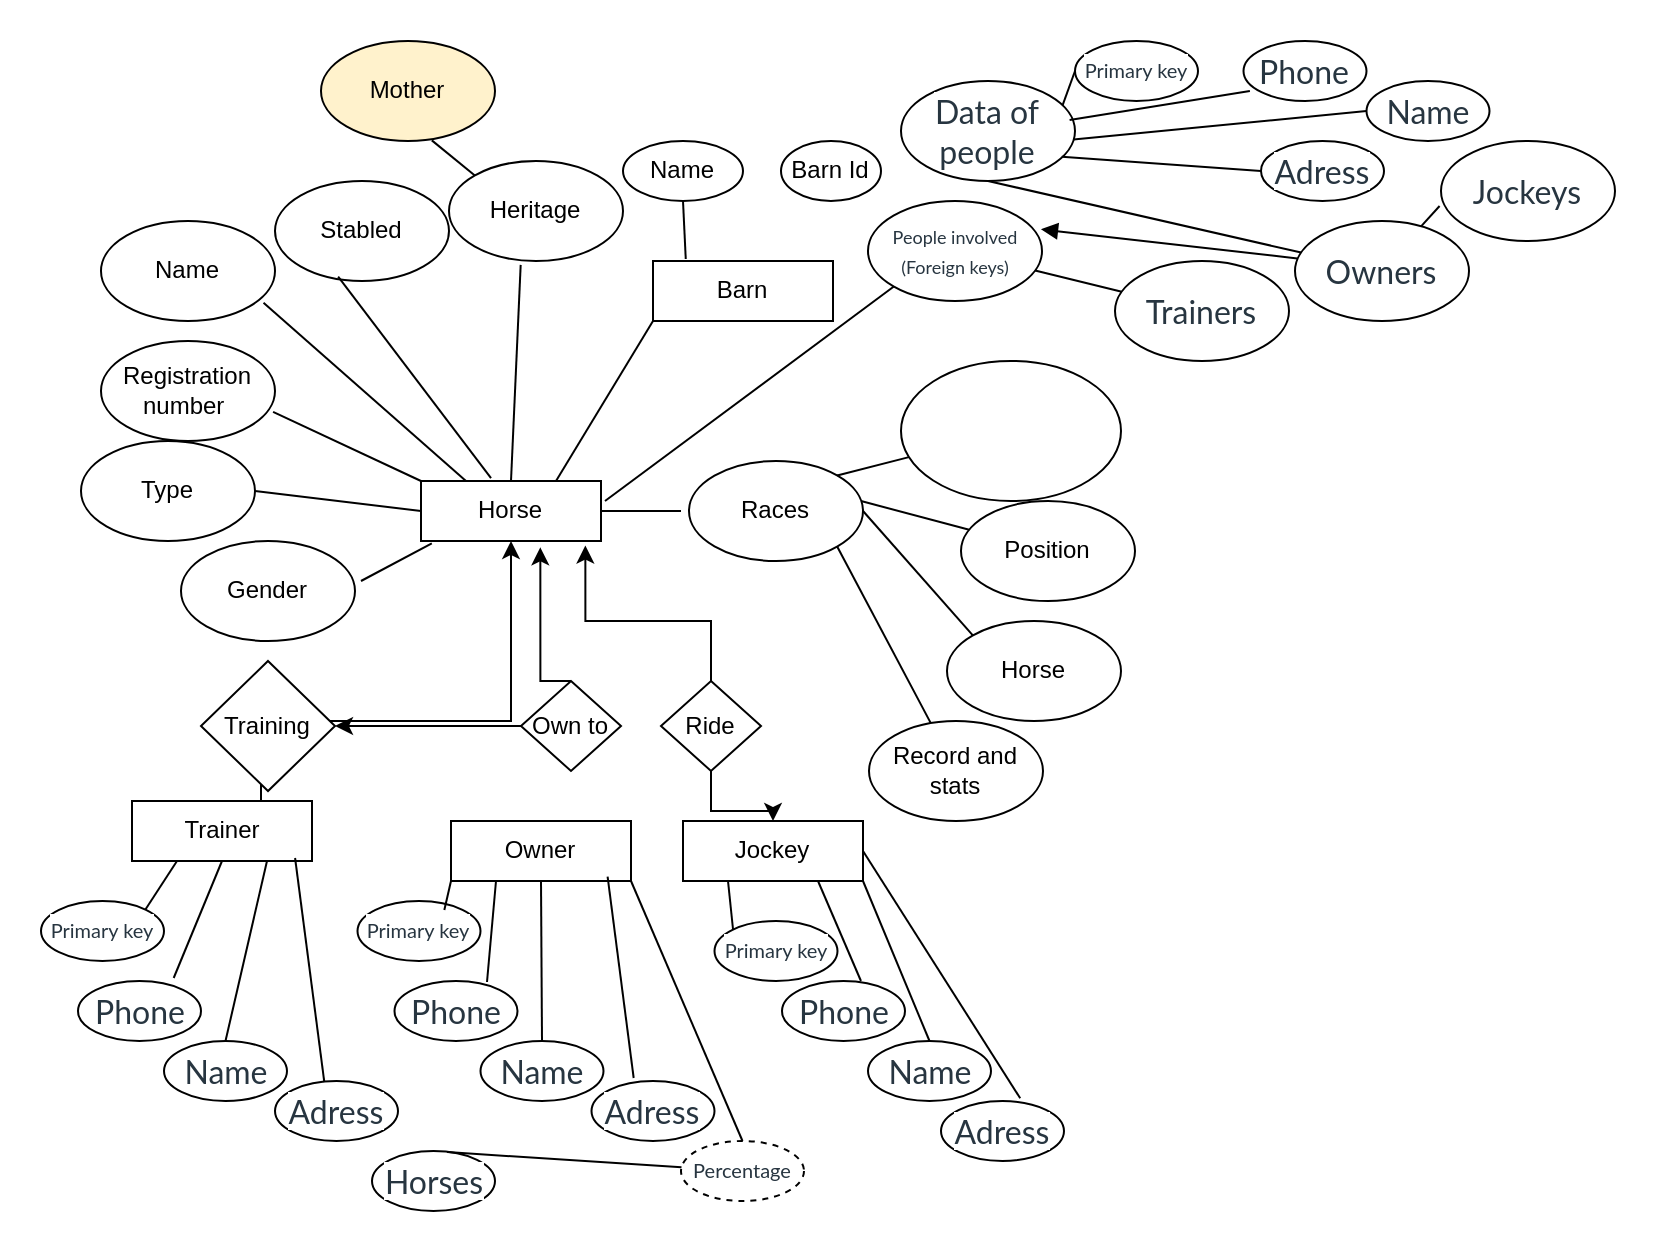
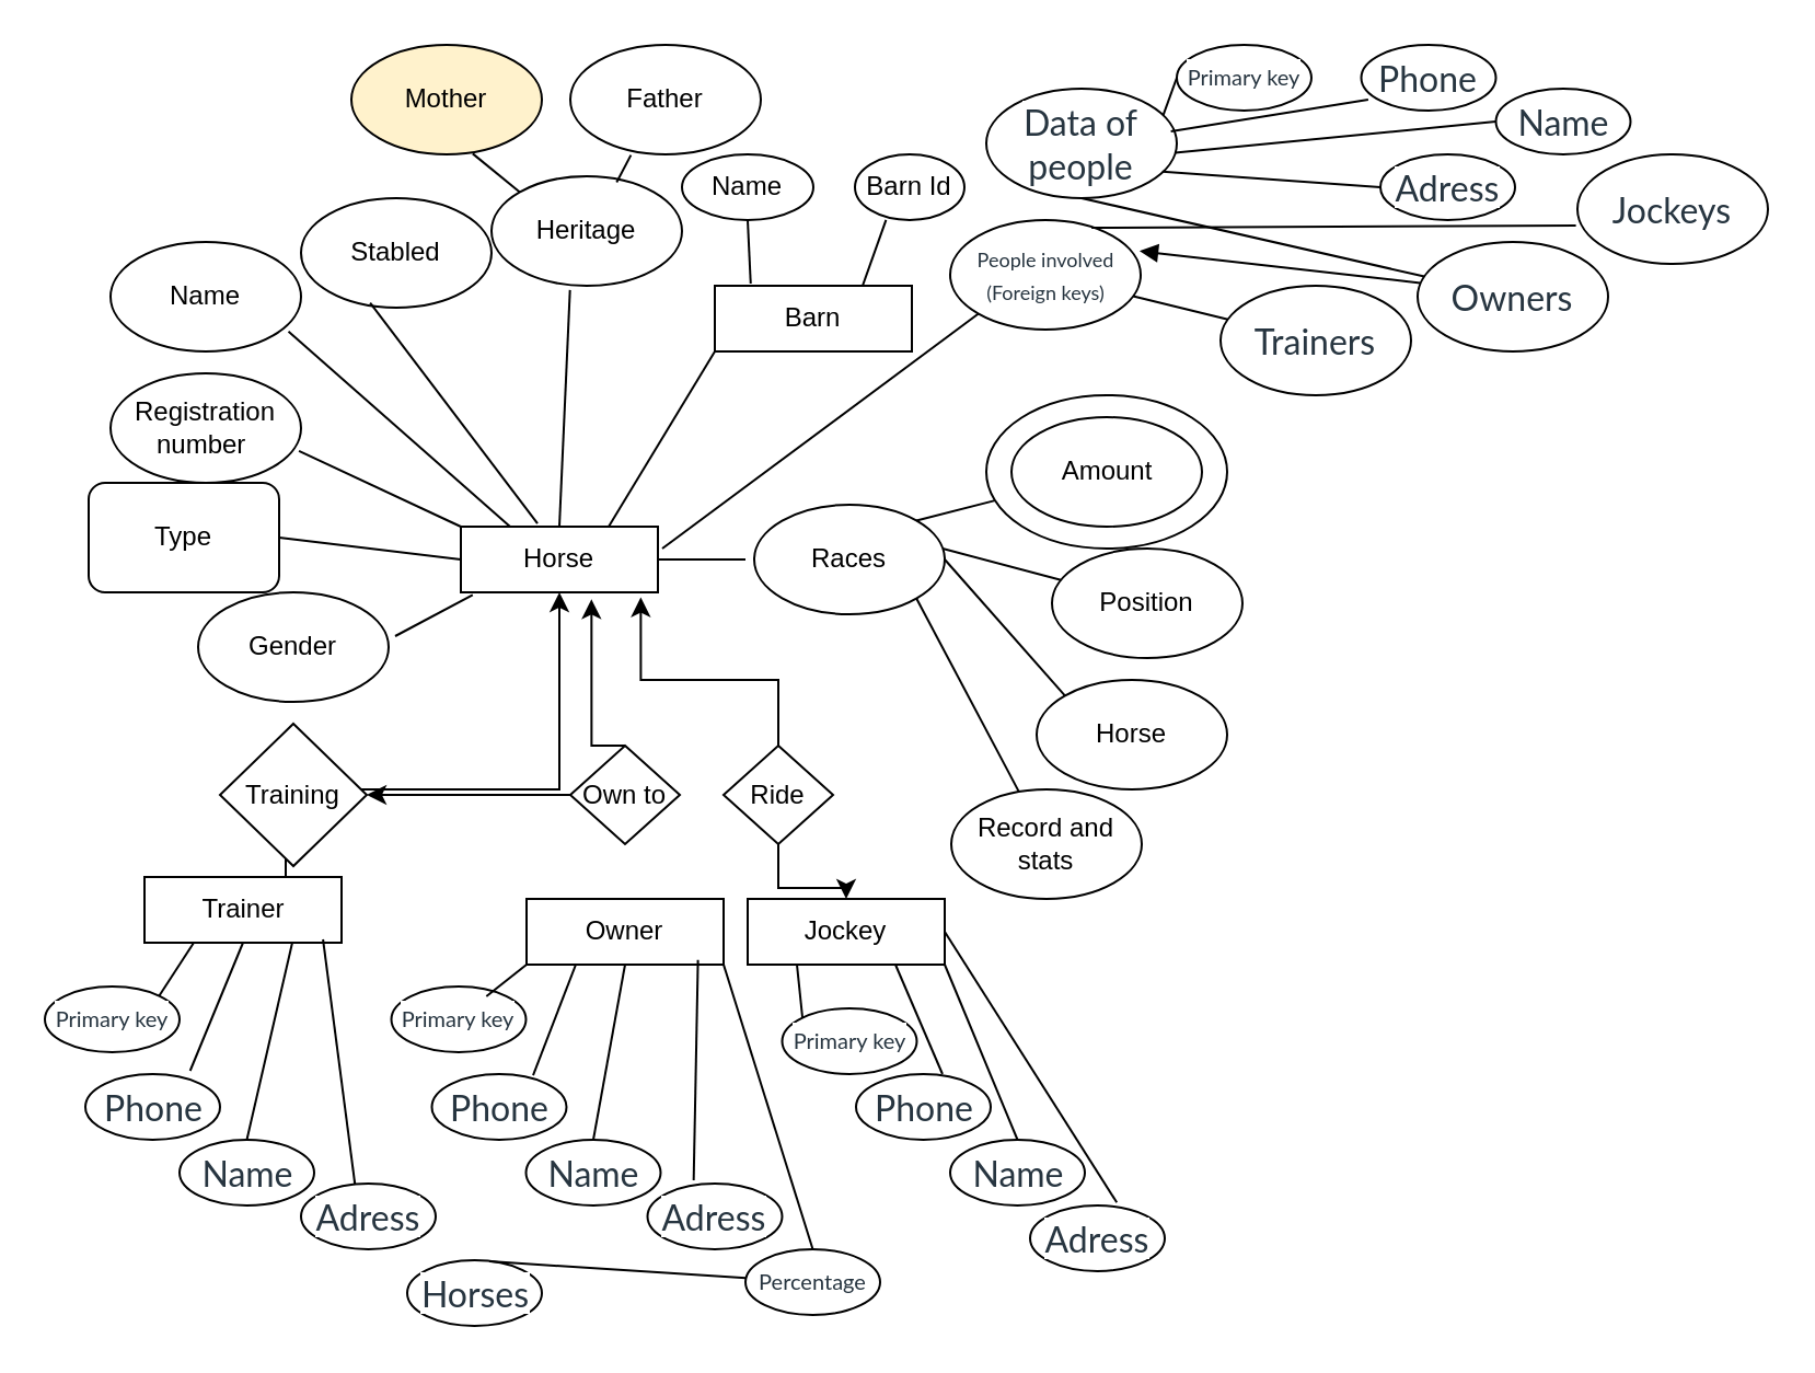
+ <mxCell id="11" value="Father" style="ellipse;whiteSpace=wrap;html=1;" vertex="1" parent="1"><mxGeometry x="260" width="87" height="50" as="geometry" y="20" /></mxCell>
+ <mxCell id="27" value="" style="endArrow=none;html=1;rounded=0;entryX=0.318;entryY=1.006;entryDx=0;entryDy=0;exitX=0.657;exitY=0.055;exitDx=0;exitDy=0;entryPerimeter=0;exitPerimeter=0;" edge="1" parent="1" source="7" target="11"><mxGeometry width="50" height="50" relative="1" as="geometry"><mxPoint x="247" y="97" as="sourcePoint" /><mxPoint x="225" y="80" as="targetPoint" /></mxGeometry></mxCell>
- <mxCell id="29" value="" style="endArrow=none;html=1;rounded=0;exitX=-0.008;exitY=0.65;exitDx=0;exitDy=0;exitPerimeter=0;" edge="1" parent="1" source="16" target="17"><mxGeometry width="50" height="50" relative="1" as="geometry"><mxPoint x="460" y="90" as="sourcePoint" /><mxPoint x="471" y="109" as="targetPoint" /></mxGeometry></mxCell>
+ <mxCell id="29" value="" style="endArrow=none;html=1;rounded=0;entryX=0.742;entryY=0.07;entryDx=0;entryDy=0;exitX=-0.008;exitY=0.65;exitDx=0;exitDy=0;entryPerimeter=0;exitPerimeter=0;" edge="1" parent="1" source="16" target="15"><mxGeometry width="50" height="50" relative="1" as="geometry"><mxPoint x="460" y="90" as="sourcePoint" /><mxPoint x="471" y="109" as="targetPoint" /></mxGeometry></mxCell>
+ <mxCell id="67" value="" style="endArrow=none;html=1;rounded=0;entryX=0.284;entryY=0.997;entryDx=0;entryDy=0;exitX=0.75;exitY=0;exitDx=0;exitDy=0;entryPerimeter=0;" edge="1" parent="1" source="65" target="14"><mxGeometry width="50" height="50" relative="1" as="geometry"><mxPoint x="401" y="120" as="sourcePoint" /><mxPoint x="351" y="110" as="targetPoint" /></mxGeometry></mxCell>
+ <mxCell id="70" value="Amount" style="ellipse;whiteSpace=wrap;html=1;" vertex="1" parent="1"><mxGeometry x="461.5" y="190" width="87" height="50" as="geometry" /></mxCell>
- <mxCell id="4" value="Type" style="ellipse;whiteSpace=wrap;html=1;" vertex="1" parent="1"><mxGeometry x="40" y="220" width="87" height="50" as="geometry" /></mxCell>
+ <mxCell id="4" value="Type" style="whiteSpace=wrap;html=1;rounded=1;" vertex="1" parent="1"><mxGeometry x="40" y="220" width="87" height="50" as="geometry" /></mxCell>
- <mxCell id="49" value="Owner" style="rounded=0;whiteSpace=wrap;html=1;" vertex="1" parent="1"><mxGeometry x="225" y="410" width="90" height="30" as="geometry" /></mxCell>
+ <mxCell id="49" value="Owner" style="rounded=0;whiteSpace=wrap;html=1;" vertex="1" parent="1"><mxGeometry x="240" y="410" width="90" height="30" as="geometry" /></mxCell>
- <mxCell id="53" value="&lt;div style=&quot;text-align: start;&quot;&gt;&lt;font style=&quot;font-size: 10px;&quot; face=&quot;Lato Extended, Lato, Helvetica Neue, Helvetica, Arial, sans-serif&quot; color=&quot;#273540&quot;&gt;&lt;span style=&quot;background-color: rgb(255, 255, 255);&quot;&gt;Percentage&lt;/span&gt;&lt;/font&gt;&lt;/div&gt;" style="ellipse;whiteSpace=wrap;html=1;dashed=1;" vertex="1" parent="1"><mxGeometry x="340" y="570" width="61.5" height="30" as="geometry" /></mxCell>
+ <mxCell id="53" value="&lt;div style=&quot;text-align: start;&quot;&gt;&lt;font style=&quot;font-size: 10px;&quot; face=&quot;Lato Extended, Lato, Helvetica Neue, Helvetica, Arial, sans-serif&quot; color=&quot;#273540&quot;&gt;&lt;span style=&quot;background-color: rgb(255, 255, 255);&quot;&gt;Percentage&lt;/span&gt;&lt;/font&gt;&lt;/div&gt;" style="ellipse;whiteSpace=wrap;html=1;" vertex="1" parent="1"><mxGeometry x="340" y="570" width="61.5" height="30" as="geometry" /></mxCell>
